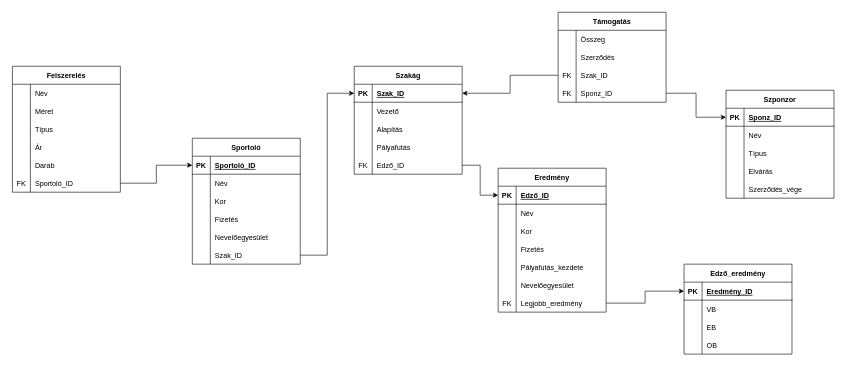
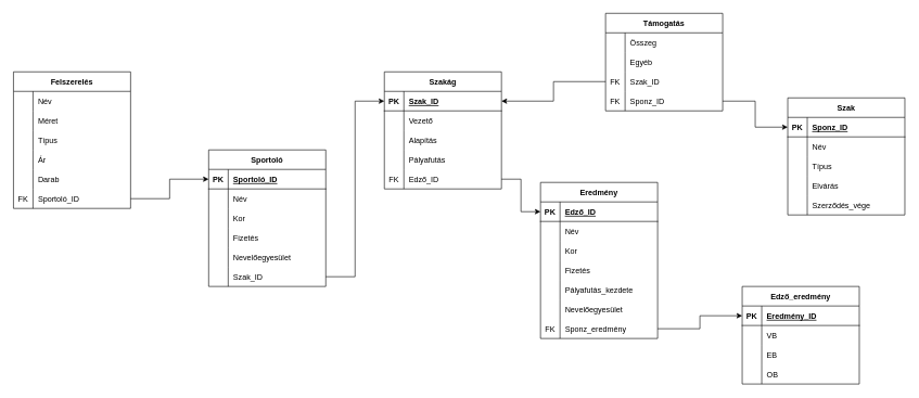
- <mxCell id="100" value="Szerződés" style="shape=partialRectangle;connectable=0;fillColor=none;top=0;left=0;bottom=0;right=0;align=left;spacingLeft=6;overflow=hidden;" vertex="1" parent="98"><mxGeometry x="30" width="150" height="30" as="geometry"><mxRectangle width="150" height="30" as="alternateBounds" /></mxGeometry></mxCell>
+ <mxCell id="100" value="Egyéb" style="shape=partialRectangle;connectable=0;fillColor=none;top=0;left=0;bottom=0;right=0;align=left;spacingLeft=6;overflow=hidden;" vertex="1" parent="98"><mxGeometry x="30" width="150" height="30" as="geometry"><mxRectangle width="150" height="30" as="alternateBounds" /></mxGeometry></mxCell>
- <mxCell id="2" value="Szponzor" style="shape=table;startSize=30;container=1;collapsible=1;childLayout=tableLayout;fixedRows=1;rowLines=0;fontStyle=1;align=center;resizeLast=1;" vertex="1" parent="1"><mxGeometry x="1210" y="150" width="180" height="180" as="geometry" /></mxCell>
+ <mxCell id="2" value="Szak" style="shape=table;startSize=30;container=1;collapsible=1;childLayout=tableLayout;fixedRows=1;rowLines=0;fontStyle=1;align=center;resizeLast=1;" vertex="1" parent="1"><mxGeometry x="1210" y="150" width="180" height="180" as="geometry" /></mxCell>
- <mxCell id="74" value="Legjobb_eredmény" style="shape=partialRectangle;connectable=0;fillColor=none;top=0;left=0;bottom=0;right=0;align=left;spacingLeft=6;overflow=hidden;" vertex="1" parent="72"><mxGeometry x="30" width="150" height="30" as="geometry"><mxRectangle width="150" height="30" as="alternateBounds" /></mxGeometry></mxCell>
+ <mxCell id="74" value="Sponz_eredmény" style="shape=partialRectangle;connectable=0;fillColor=none;top=0;left=0;bottom=0;right=0;align=left;spacingLeft=6;overflow=hidden;" vertex="1" parent="72"><mxGeometry x="30" width="150" height="30" as="geometry"><mxRectangle width="150" height="30" as="alternateBounds" /></mxGeometry></mxCell>
